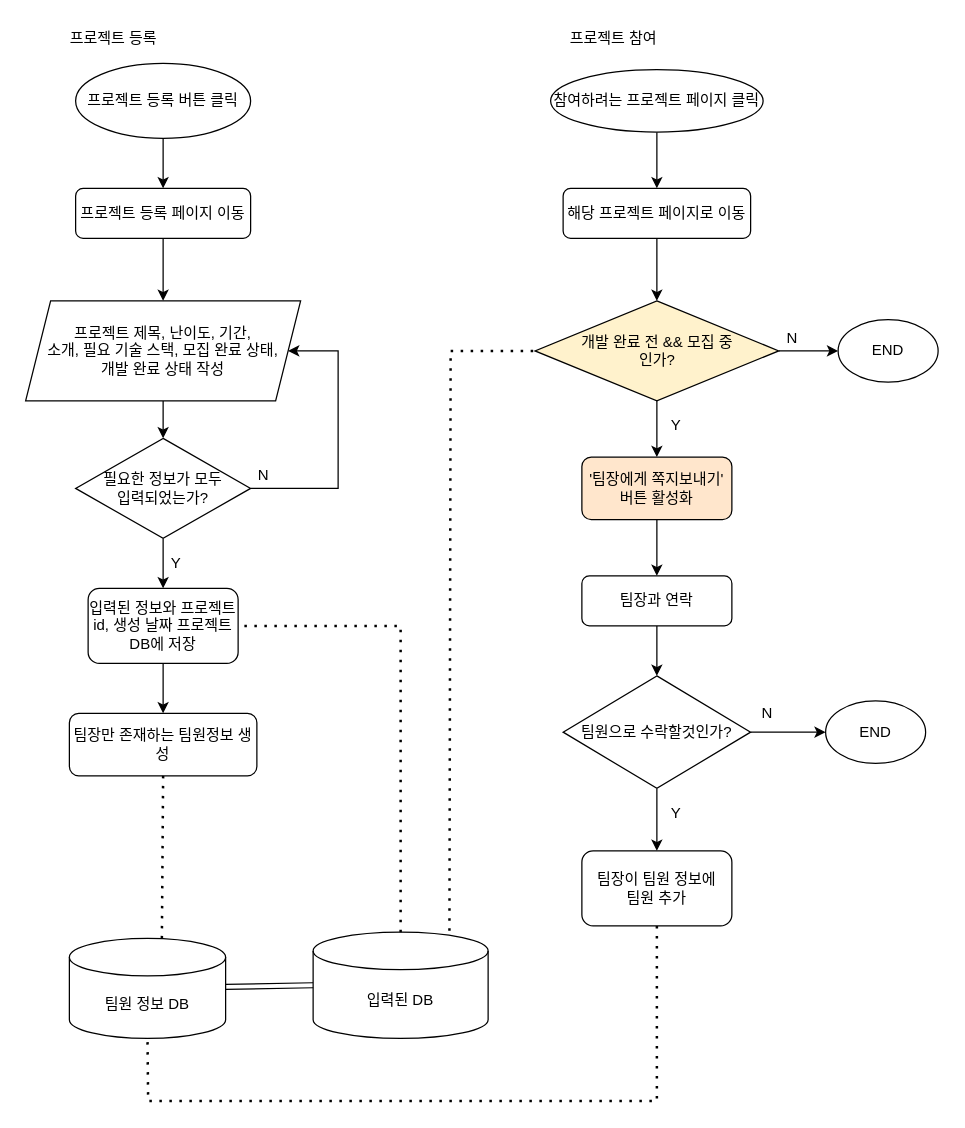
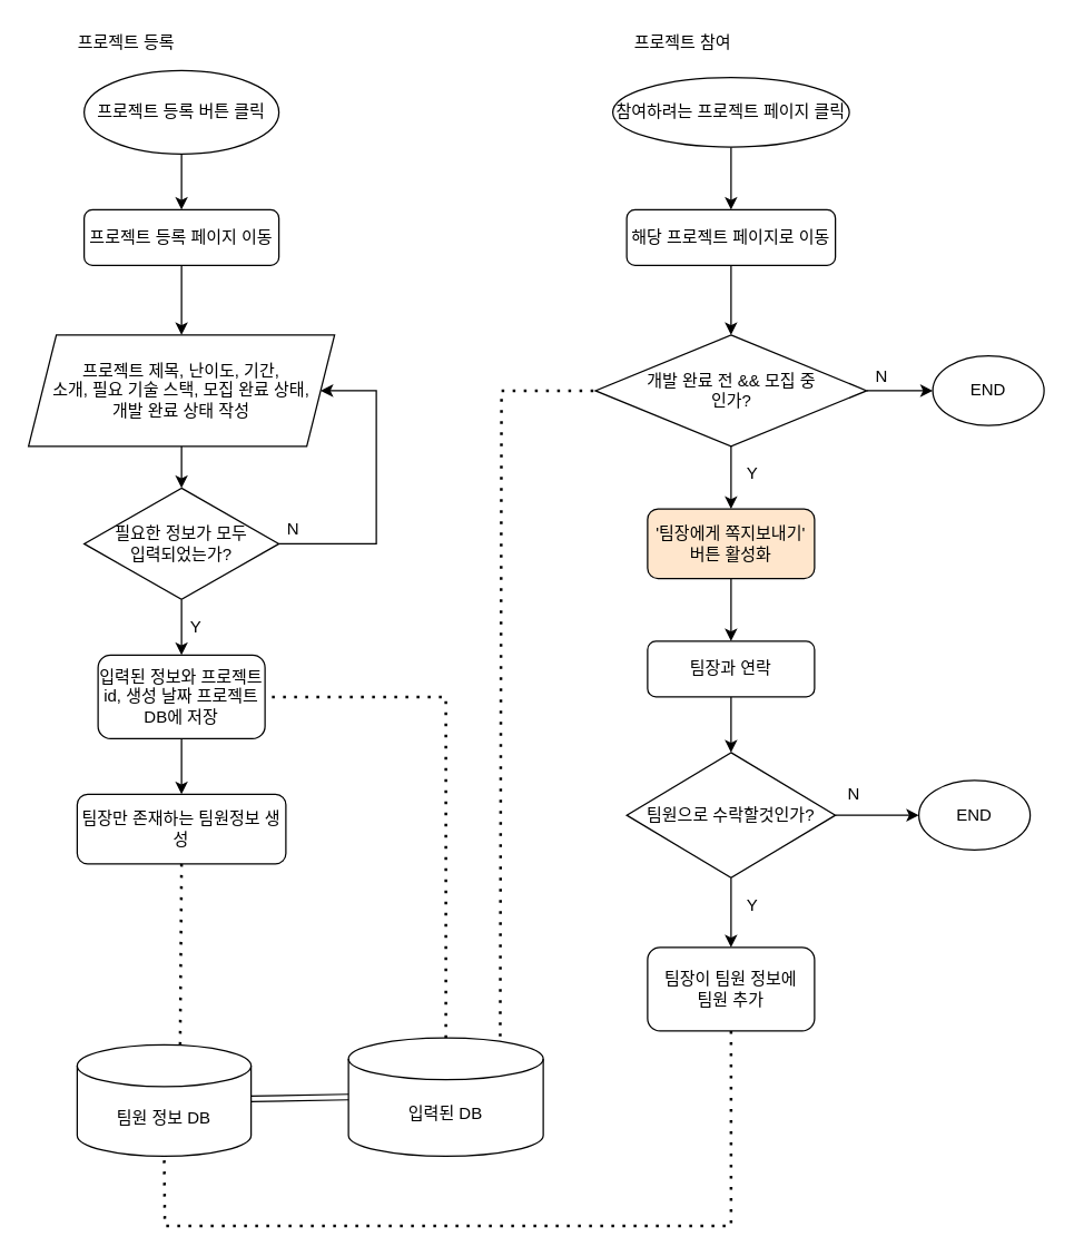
- <mxCell id="21" value="개발 완료 전 &amp;amp;&amp;amp; 모집 중&lt;br&gt;인가?" style="rhombus;whiteSpace=wrap;html=1;fillColor=#fff2cc;" parent="1" vertex="1"><mxGeometry x="427.5" y="240" width="195" height="80" as="geometry" /></mxCell>
+ <mxCell id="21" value="개발 완료 전 &amp;amp;&amp;amp; 모집 중&lt;br&gt;인가?" style="rhombus;whiteSpace=wrap;html=1;" parent="1" vertex="1"><mxGeometry x="427.5" y="240" width="195" height="80" as="geometry" /></mxCell>
